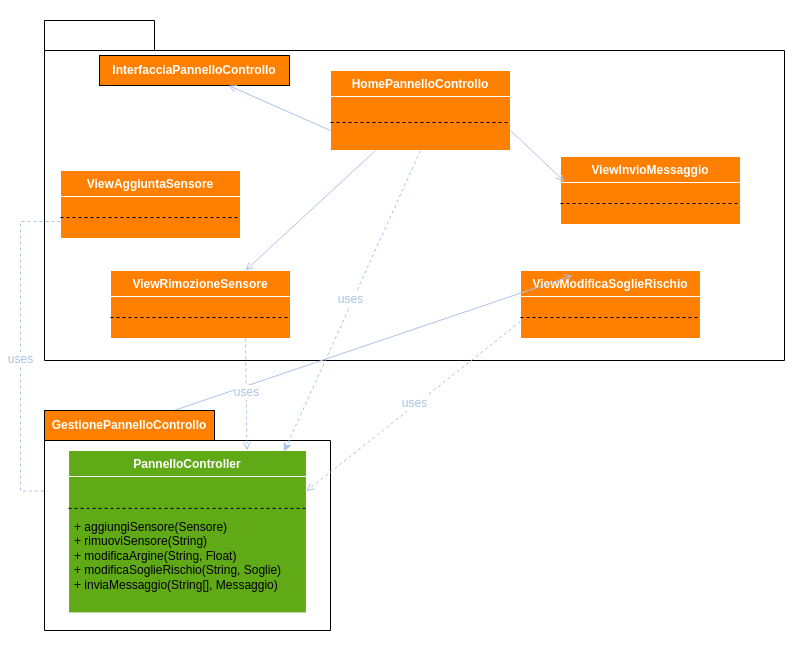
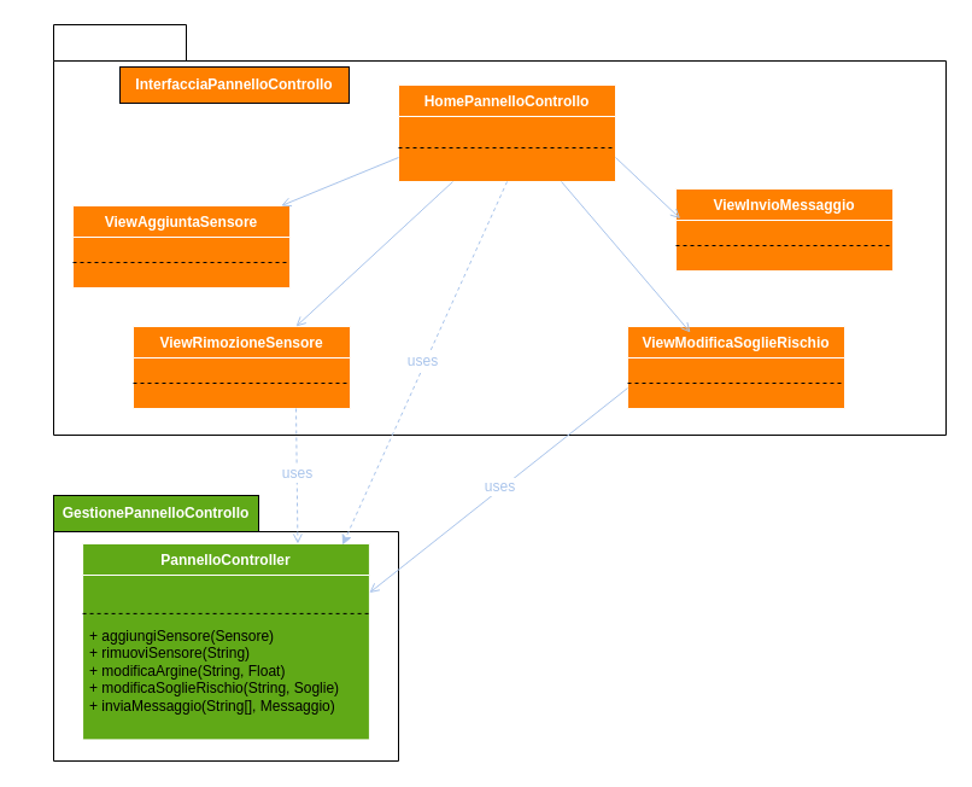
- <mxCell id="26" style="rounded=0;orthogonalLoop=1;jettySize=auto;html=1;exitX=0;exitY=0.75;exitDx=0;exitDy=0;strokeColor=#A9C4EB;endArrow=open;endFill=0;" parent="1" source="16" target="3" edge="1"><mxGeometry relative="1" as="geometry"><mxPoint x="330" y="145" as="sourcePoint" /></mxGeometry></mxCell>
+ <mxCell id="26" style="rounded=0;orthogonalLoop=1;jettySize=auto;html=1;exitX=0;exitY=0.75;exitDx=0;exitDy=0;strokeColor=#A9C4EB;endArrow=open;endFill=0;" parent="1" source="16" target="22" edge="1"><mxGeometry relative="1" as="geometry"><mxPoint x="330" y="145" as="sourcePoint" /></mxGeometry></mxCell>
- <mxCell id="28" style="rounded=0;orthogonalLoop=1;jettySize=auto;html=1;exitX=0.289;exitY=0.074;exitDx=0;exitDy=0;endArrow=none;startFill=0;startArrow=open;strokeColor=#A9C4EB;exitPerimeter=0;" parent="1" source="8" target="32" edge="1"><mxGeometry relative="1" as="geometry"><mxPoint x="535" y="270" as="sourcePoint" /><mxPoint x="441.24" y="160.81" as="targetPoint" /></mxGeometry></mxCell>
+ <mxCell id="28" style="rounded=0;orthogonalLoop=1;jettySize=auto;html=1;exitX=0.289;exitY=0.074;exitDx=0;exitDy=0;entryX=0.75;entryY=1;entryDx=0;entryDy=0;endArrow=none;startFill=0;startArrow=open;strokeColor=#A9C4EB;exitPerimeter=0;" parent="1" source="8" target="16" edge="1"><mxGeometry relative="1" as="geometry"><mxPoint x="535" y="270" as="sourcePoint" /><mxPoint x="441.24" y="160.81" as="targetPoint" /></mxGeometry></mxCell>
- <mxCell id="20" style="edgeStyle=orthogonalEdgeStyle;rounded=0;orthogonalLoop=1;jettySize=auto;html=1;exitX=0;exitY=0.75;exitDx=0;exitDy=0;entryX=0;entryY=0.25;entryDx=0;entryDy=0;dashed=1;endArrow=open;endFill=0;strokeColor=#A9C4EB;" parent="1" source="22" target="33" edge="1"><mxGeometry relative="1" as="geometry"><Array as="points"><mxPoint x="20" y="221" /><mxPoint x="20" y="491" /></Array></mxGeometry></mxCell>
- <mxCell id="21" value="&lt;font style=&quot;font-size: 12px; color: rgb(169, 196, 235);&quot;&gt;uses&lt;/font&gt;" style="edgeLabel;html=1;align=center;verticalAlign=middle;resizable=0;points=[];" parent="20" vertex="1" connectable="0"><mxGeometry x="-0.013" y="-1" relative="1" as="geometry"><mxPoint as="offset" /></mxGeometry></mxCell>
- <mxCell id="32" value="&lt;font style=&quot;color: rgb(255, 255, 255);&quot;&gt;GestionePannelloControllo&lt;/font&gt;" style="fontStyle=1;whiteSpace=wrap;html=1;fillColor=#ff8000;" parent="30" vertex="1"><mxGeometry width="170" height="30" as="geometry" /></mxCell>
+ <mxCell id="32" value="&lt;font style=&quot;color: rgb(255, 255, 255);&quot;&gt;GestionePannelloControllo&lt;/font&gt;" style="fontStyle=1;whiteSpace=wrap;html=1;fillColor=#60A917;" parent="30" vertex="1"><mxGeometry width="170" height="30" as="geometry" /></mxCell>
- <mxCell id="41" style="rounded=0;orthogonalLoop=1;jettySize=auto;html=1;exitX=0;exitY=0.75;exitDx=0;exitDy=0;entryX=1;entryY=0.25;entryDx=0;entryDy=0;endArrow=open;endFill=0;dashed=1;strokeColor=#A9C4EB;" parent="1" source="8" target="33" edge="1"><mxGeometry relative="1" as="geometry" /></mxCell>
+ <mxCell id="41" style="rounded=0;orthogonalLoop=1;jettySize=auto;html=1;exitX=0;exitY=0.75;exitDx=0;exitDy=0;entryX=1;entryY=0.25;entryDx=0;entryDy=0;endArrow=open;endFill=0;dashed=0;strokeColor=#A9C4EB;" parent="1" source="8" target="33" edge="1"><mxGeometry relative="1" as="geometry" /></mxCell>
